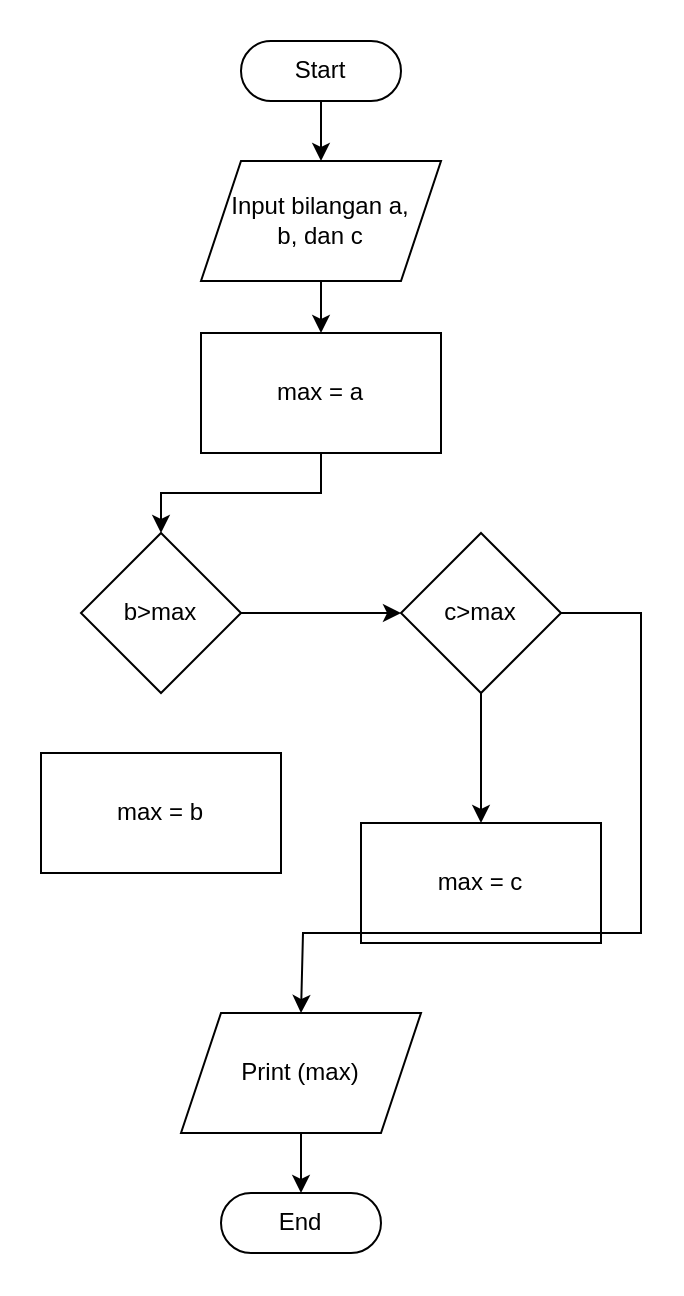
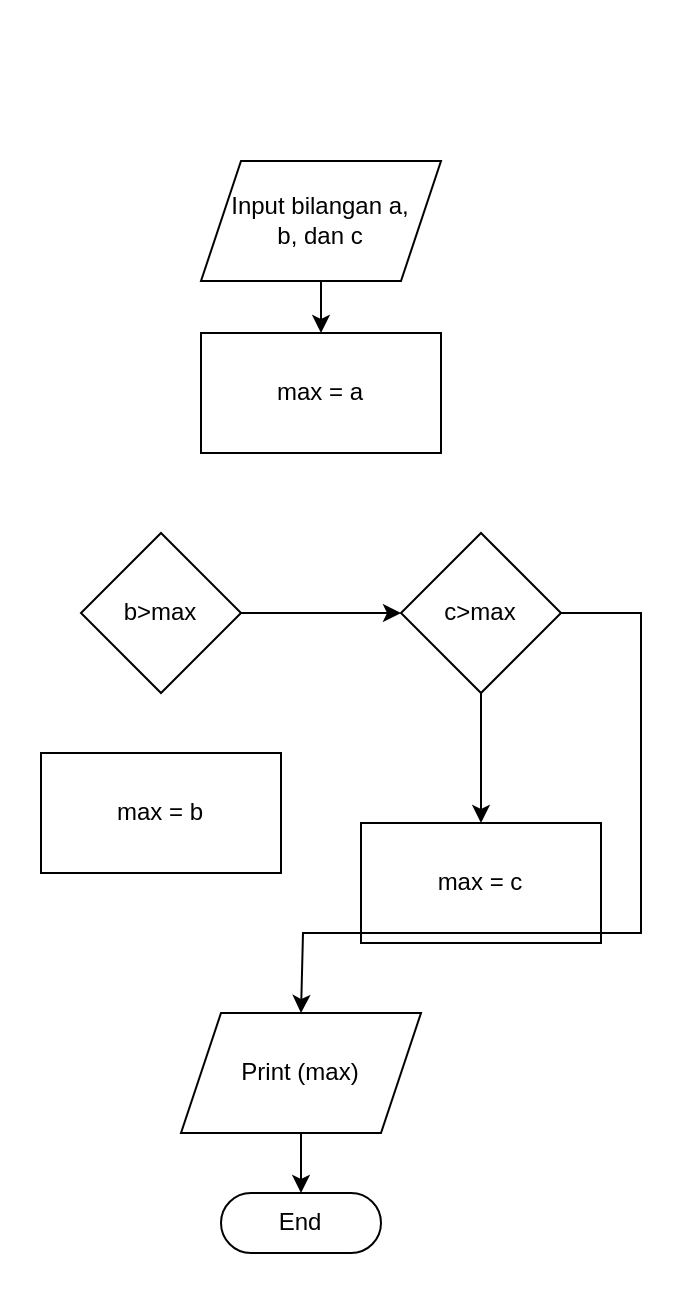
- <mxCell id="3" value="Start" style="html=1;dashed=0;whiteSpace=wrap;shape=mxgraph.dfd.start" vertex="1" parent="1"><mxGeometry x="120" y="20" width="80" height="30" as="geometry" /></mxCell>
- <mxCell id="2" style="edgeStyle=orthogonalEdgeStyle;rounded=0;orthogonalLoop=1;jettySize=auto;html=1;exitX=0.5;exitY=0.5;exitDx=0;exitDy=15;exitPerimeter=0;entryX=0.5;entryY=0;entryDx=0;entryDy=0;" edge="1" parent="1" source="3" target="5"><mxGeometry relative="1" as="geometry" /></mxCell>
- <mxCell id="6" value="" style="edgeStyle=orthogonalEdgeStyle;rounded=0;orthogonalLoop=1;jettySize=auto;html=1;" edge="1" parent="1" source="7" target="9"><mxGeometry relative="1" as="geometry" /></mxCell>
